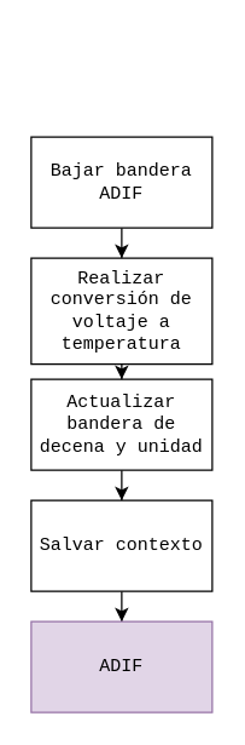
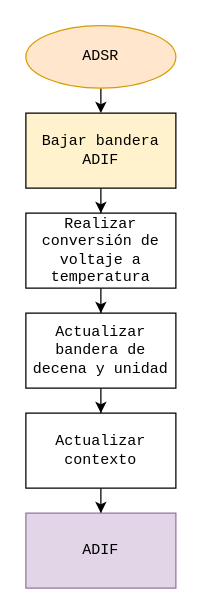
+ <mxCell id="3" value="ADSR" style="ellipse;whiteSpace=wrap;html=1;fillColor=#ffe6cc;strokeColor=#d79b00;fontFamily=Courier New;" vertex="1" parent="1"><mxGeometry x="20" y="20" width="120" height="50" as="geometry" /></mxCell>
+ <mxCell id="2" style="edgeStyle=orthogonalEdgeStyle;rounded=0;orthogonalLoop=1;jettySize=auto;html=1;exitX=0.5;exitY=1;exitDx=0;exitDy=0;entryX=0.5;entryY=0;entryDx=0;entryDy=0;fontFamily=Courier New;" edge="1" parent="1" source="3" target="5"><mxGeometry relative="1" as="geometry" /></mxCell>
- <mxCell id="5" value="Bajar bandera ADIF" style="rounded=0;whiteSpace=wrap;html=1;fontFamily=Courier New;" vertex="1" parent="1"><mxGeometry x="20" y="90" width="120" height="60" as="geometry" /></mxCell>
+ <mxCell id="5" value="Bajar bandera ADIF" style="rounded=0;whiteSpace=wrap;html=1;fontFamily=Courier New;fillColor=#fff2cc;" vertex="1" parent="1"><mxGeometry x="20" y="90" width="120" height="60" as="geometry" /></mxCell>
- <mxCell id="7" value="Realizar conversión de voltaje a temperatura" style="rounded=0;whiteSpace=wrap;html=1;fontFamily=Courier New;" vertex="1" parent="1"><mxGeometry x="20" y="170" width="120" height="70" as="geometry" /></mxCell>
+ <mxCell id="7" value="Realizar conversión de voltaje a temperatura" style="rounded=0;whiteSpace=wrap;html=1;fontFamily=Courier New;" vertex="1" parent="1"><mxGeometry x="20" y="170" width="120" height="60" as="geometry" /></mxCell>
- <mxCell id="11" value="Salvar contexto" style="rounded=0;whiteSpace=wrap;html=1;fontFamily=Courier New;" vertex="1" parent="1"><mxGeometry x="20" y="330" width="120" height="60" as="geometry" /></mxCell>
+ <mxCell id="11" value="Actualizar contexto" style="rounded=0;whiteSpace=wrap;html=1;fontFamily=Courier New;" vertex="1" parent="1"><mxGeometry x="20" y="330" width="120" height="60" as="geometry" /></mxCell>
